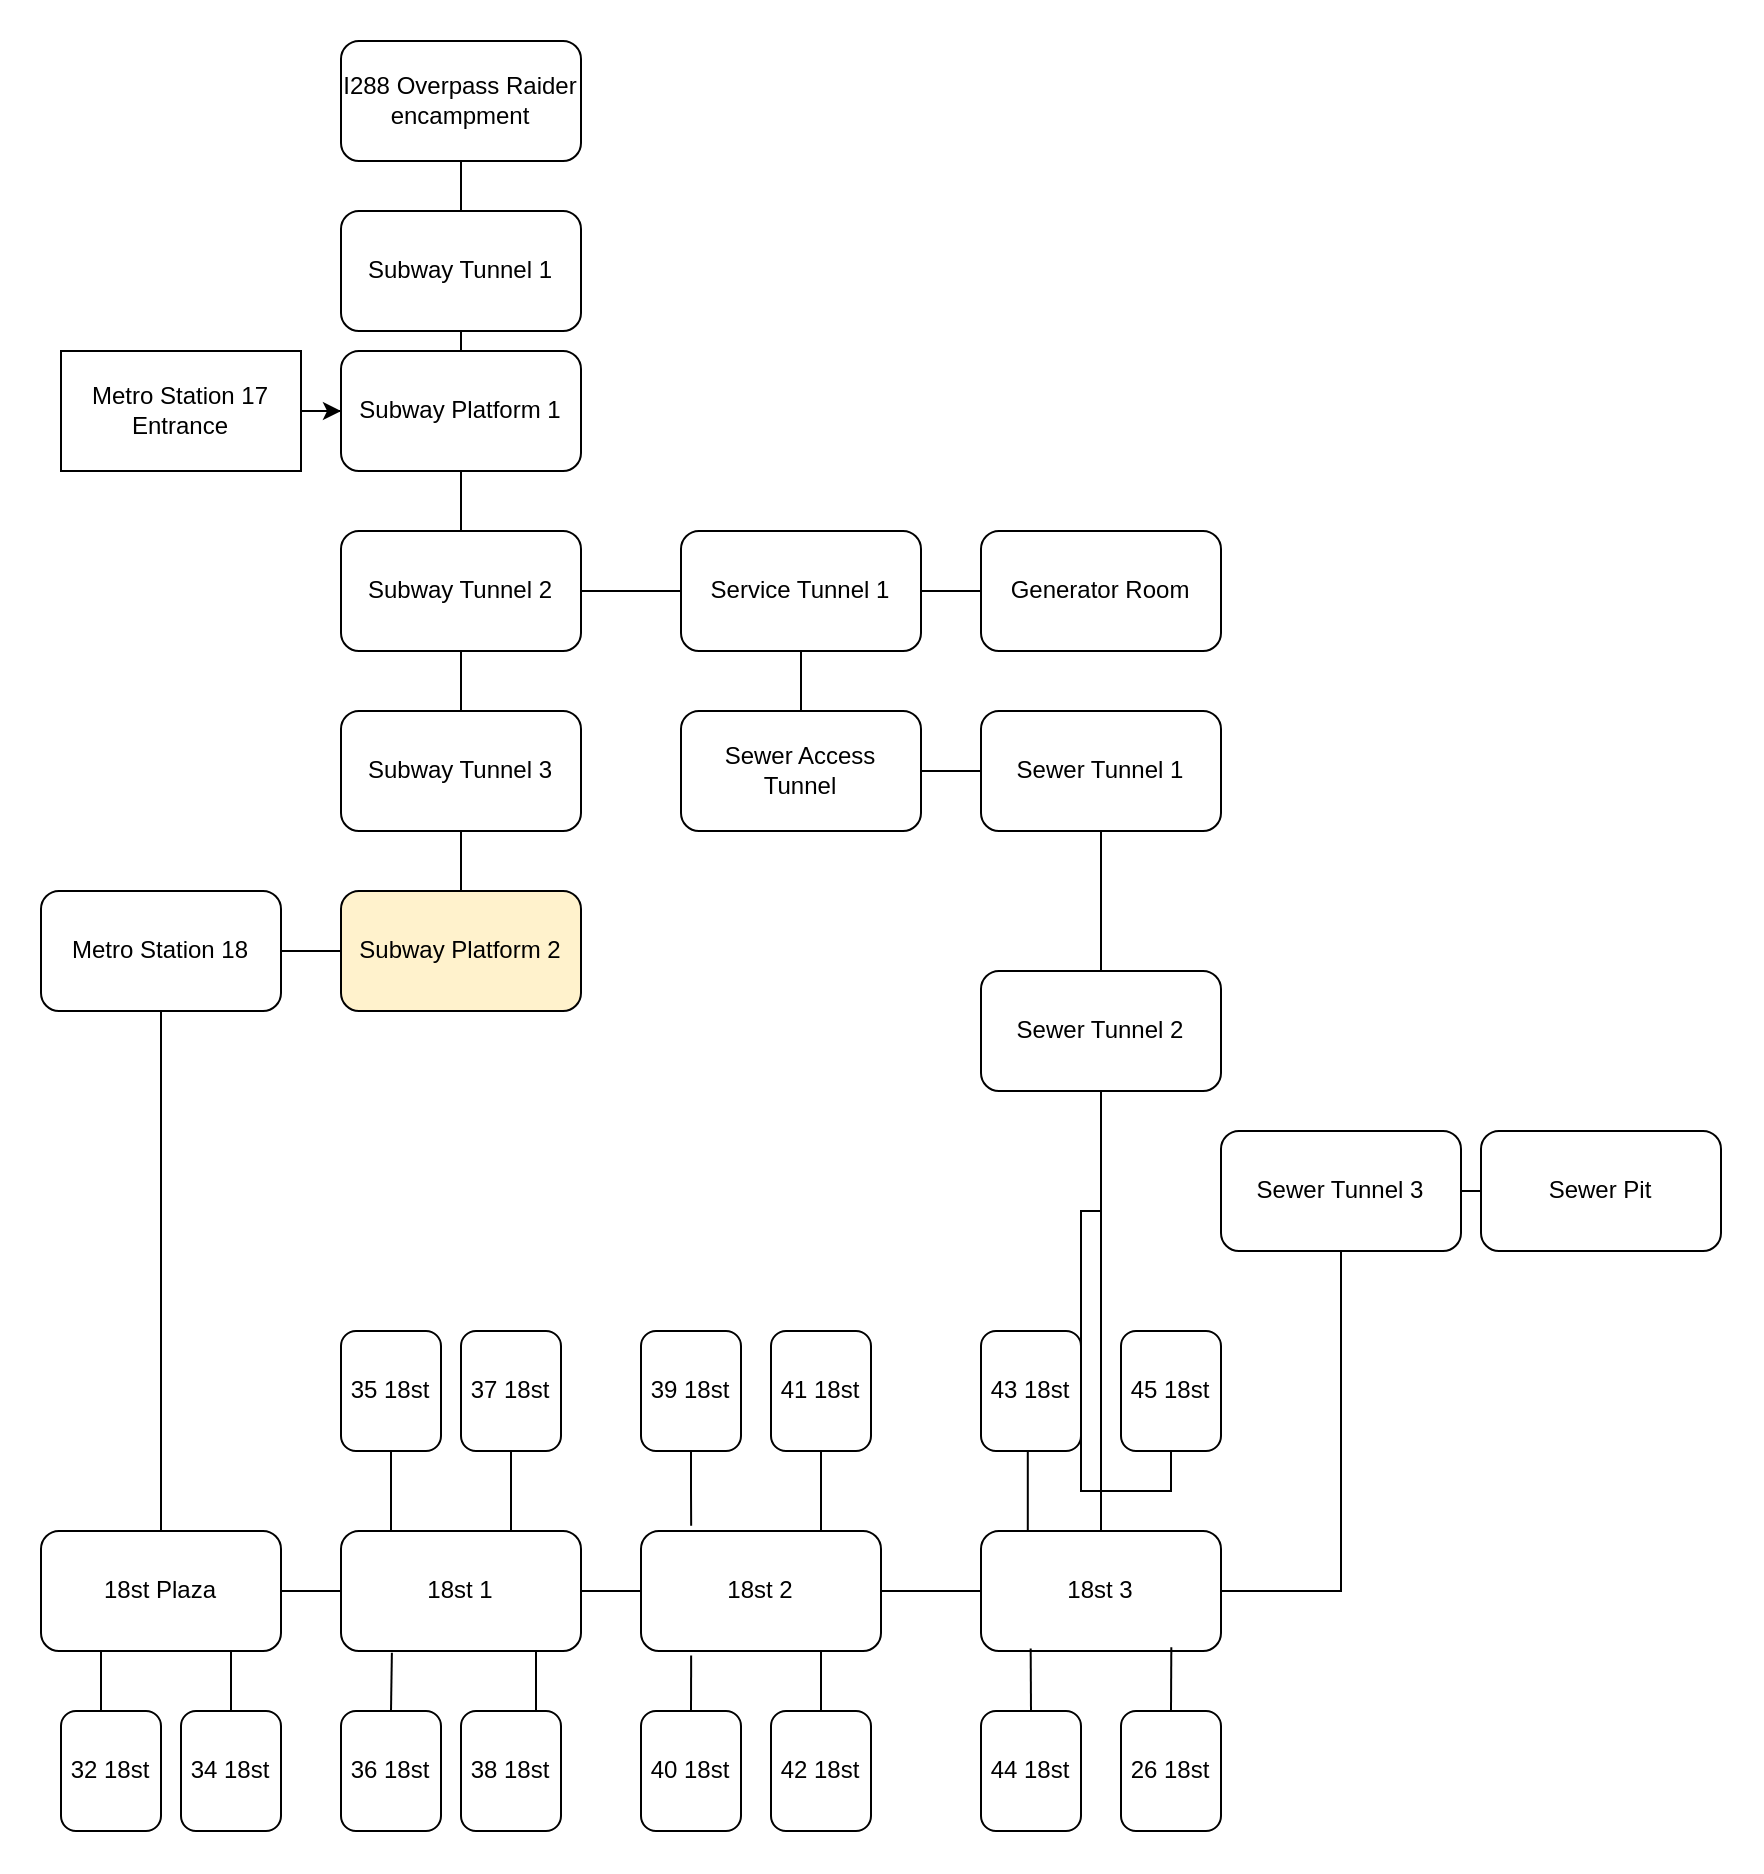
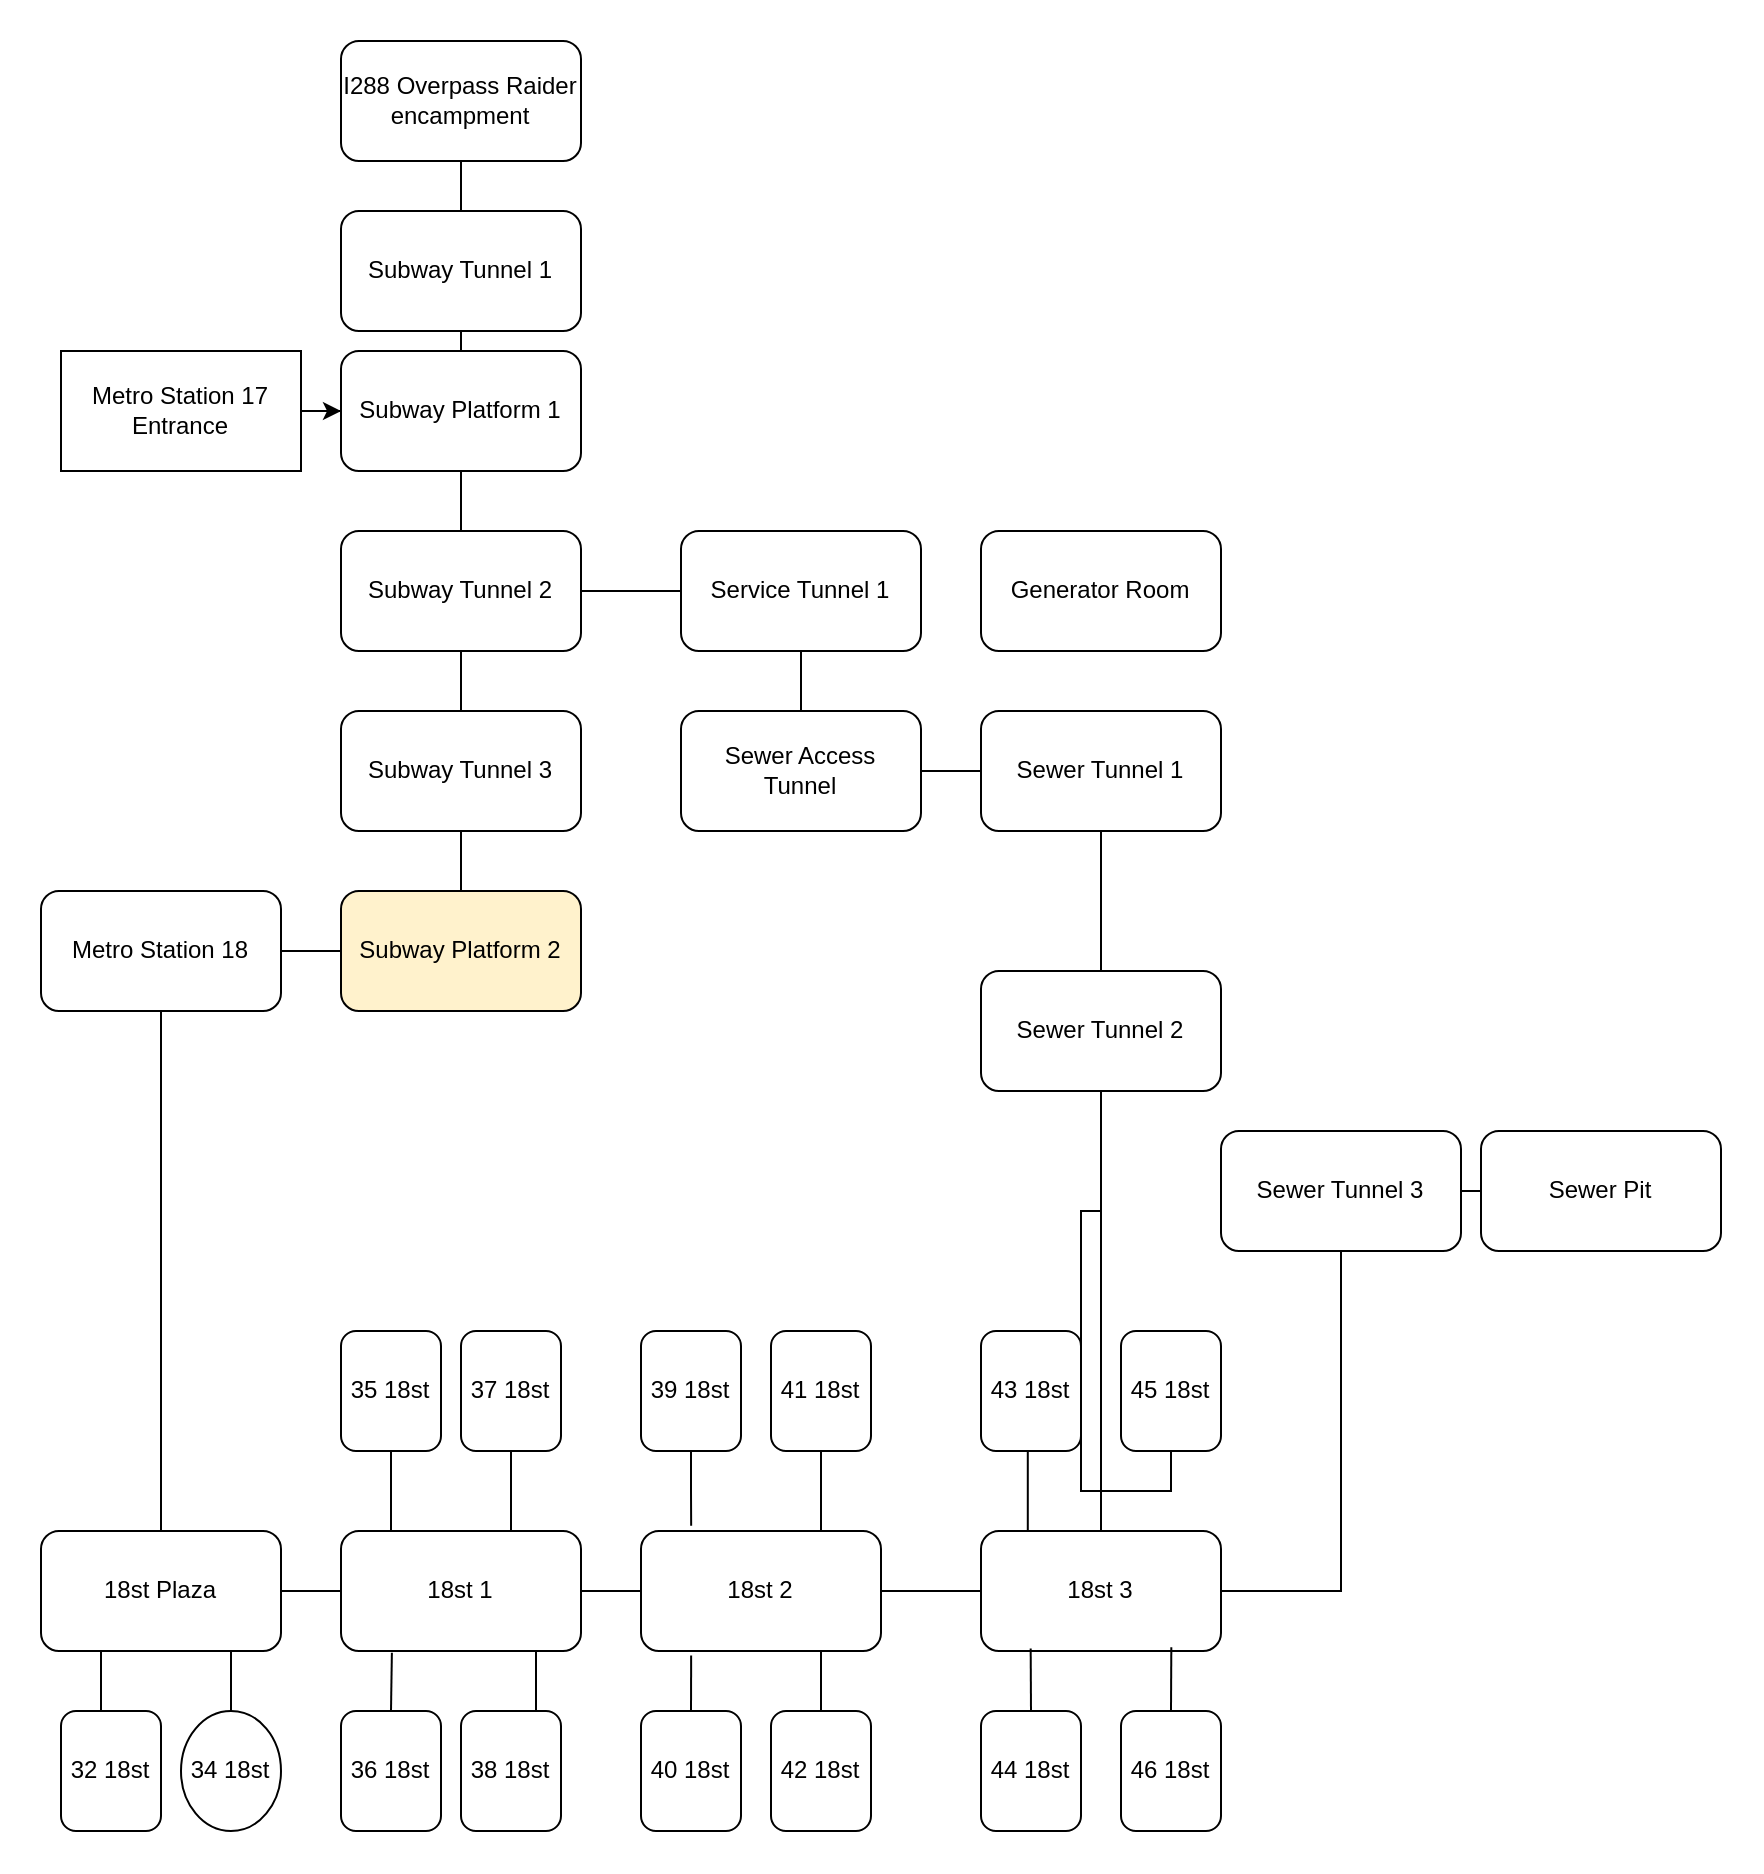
- <mxCell id="12" value="" style="edgeStyle=orthogonalEdgeStyle;rounded=0;orthogonalLoop=1;jettySize=auto;html=1;endArrow=none;endFill=0;" parent="1" source="14" target="19" edge="1"><mxGeometry relative="1" as="geometry" /></mxCell>
- <mxCell id="58" value="34 18st" style="whiteSpace=wrap;html=1;rounded=1;" parent="1" vertex="1"><mxGeometry x="90" y="855" width="50" height="60" as="geometry" /></mxCell>
+ <mxCell id="58" value="34 18st" style="ellipse;whiteSpace=wrap;html=1;" parent="1" vertex="1"><mxGeometry x="90" y="855" width="50" height="60" as="geometry" /></mxCell>
- <mxCell id="62" value="26 18st" style="whiteSpace=wrap;html=1;rounded=1;" parent="1" vertex="1"><mxGeometry x="560" y="855" width="50" height="60" as="geometry" /></mxCell>
+ <mxCell id="62" value="46 18st" style="whiteSpace=wrap;html=1;rounded=1;" parent="1" vertex="1"><mxGeometry x="560" y="855" width="50" height="60" as="geometry" /></mxCell>
